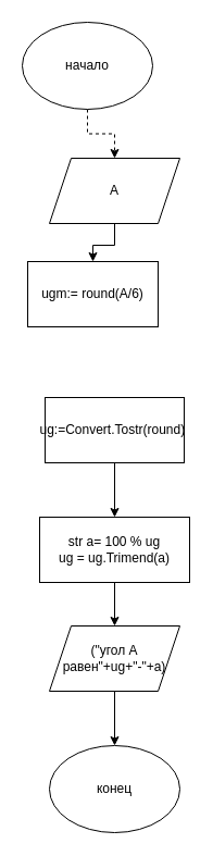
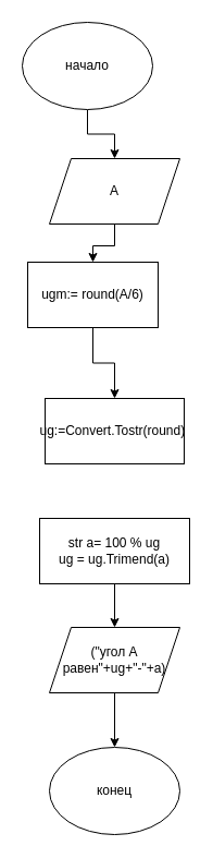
- <mxCell id="2" value="" style="edgeStyle=orthogonalEdgeStyle;rounded=0;orthogonalLoop=1;jettySize=auto;html=1;dashed=1;" parent="1" source="3" target="6" edge="1"><mxGeometry relative="1" as="geometry" /></mxCell>
+ <mxCell id="2" value="" style="edgeStyle=orthogonalEdgeStyle;rounded=0;orthogonalLoop=1;jettySize=auto;html=1;" parent="1" source="3" target="6" edge="1"><mxGeometry relative="1" as="geometry" /></mxCell>
+ <mxCell id="7" value="" style="edgeStyle=orthogonalEdgeStyle;rounded=0;orthogonalLoop=1;jettySize=auto;html=1;" edge="1" parent="1" source="8" target="10"><mxGeometry relative="1" as="geometry" /></mxCell>
- <mxCell id="9" value="" style="edgeStyle=orthogonalEdgeStyle;rounded=0;orthogonalLoop=1;jettySize=auto;html=1;" edge="1" parent="1" source="10" target="12"><mxGeometry relative="1" as="geometry" /></mxCell>
